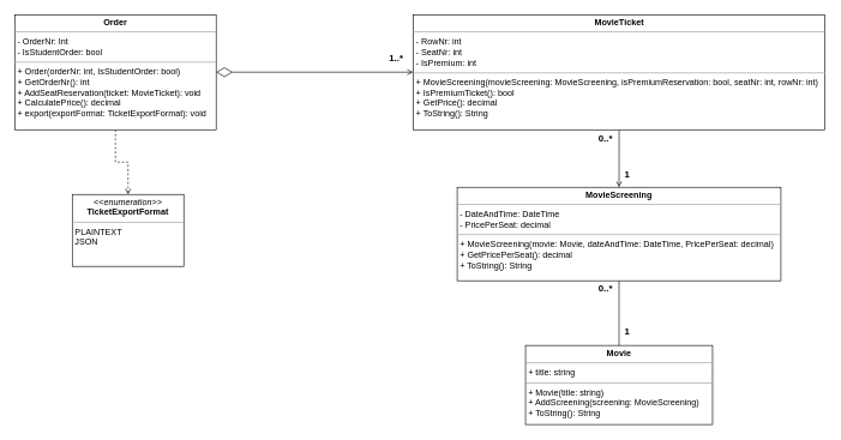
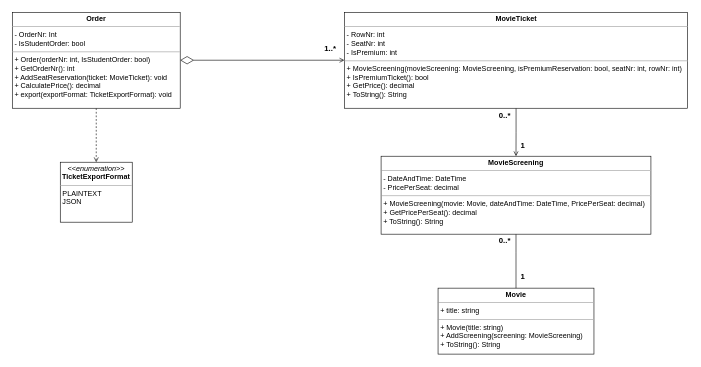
- <mxCell id="15" value="&lt;p style=&quot;margin:0px;margin-top:4px;text-align:center;&quot;&gt;&lt;i&gt;&amp;lt;&amp;lt;enumeration&amp;gt;&amp;gt;&lt;/i&gt;&lt;br&gt;&lt;b&gt;TicketExportFormat&lt;/b&gt;&lt;/p&gt;&lt;hr size=&quot;1&quot;&gt;&lt;p style=&quot;margin:0px;margin-left:4px;&quot;&gt;PLAINTEXT&lt;br&gt;JSON&lt;/p&gt;" style="verticalAlign=top;align=left;overflow=fill;fontSize=12;fontFamily=Helvetica;html=1;whiteSpace=wrap;" vertex="1" parent="1"><mxGeometry x="100" y="270" width="155" height="100" as="geometry" /></mxCell>
+ <mxCell id="15" value="&lt;p style=&quot;margin:0px;margin-top:4px;text-align:center;&quot;&gt;&lt;i&gt;&amp;lt;&amp;lt;enumeration&amp;gt;&amp;gt;&lt;/i&gt;&lt;br&gt;&lt;b&gt;TicketExportFormat&lt;/b&gt;&lt;/p&gt;&lt;hr size=&quot;1&quot;&gt;&lt;p style=&quot;margin:0px;margin-left:4px;&quot;&gt;PLAINTEXT&lt;br&gt;JSON&lt;/p&gt;" style="verticalAlign=top;align=left;overflow=fill;fontSize=12;fontFamily=Helvetica;html=1;whiteSpace=wrap;" vertex="1" parent="1"><mxGeometry x="100" y="270" width="120" height="100" as="geometry" /></mxCell>
